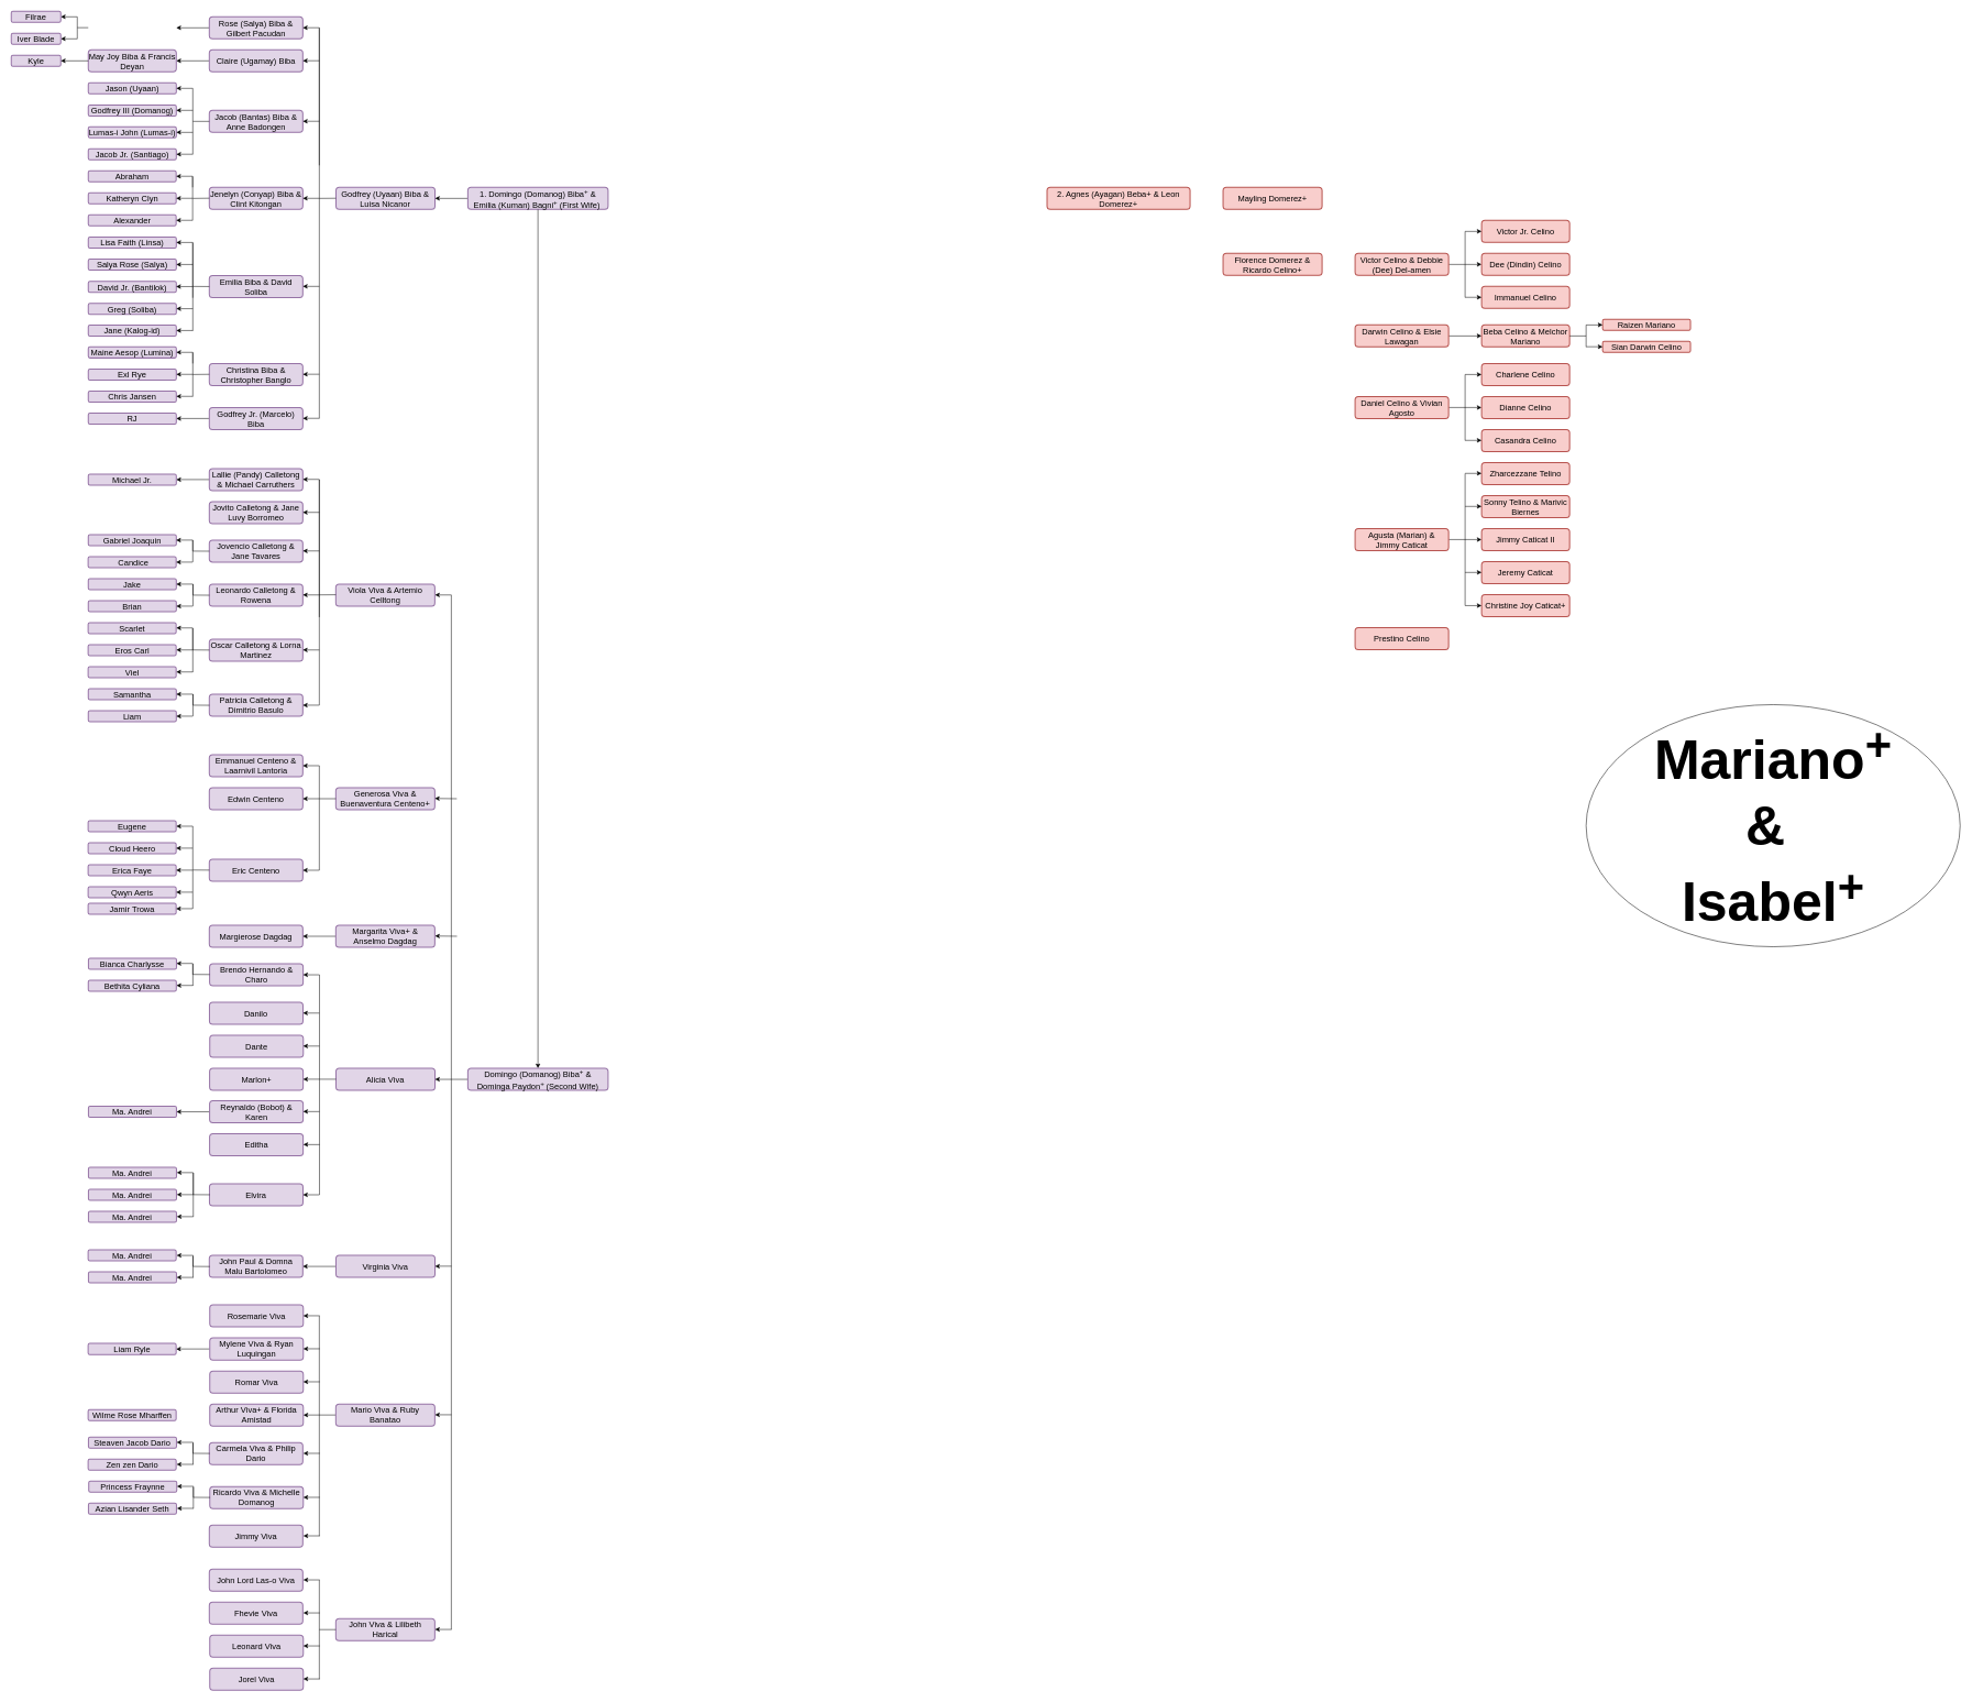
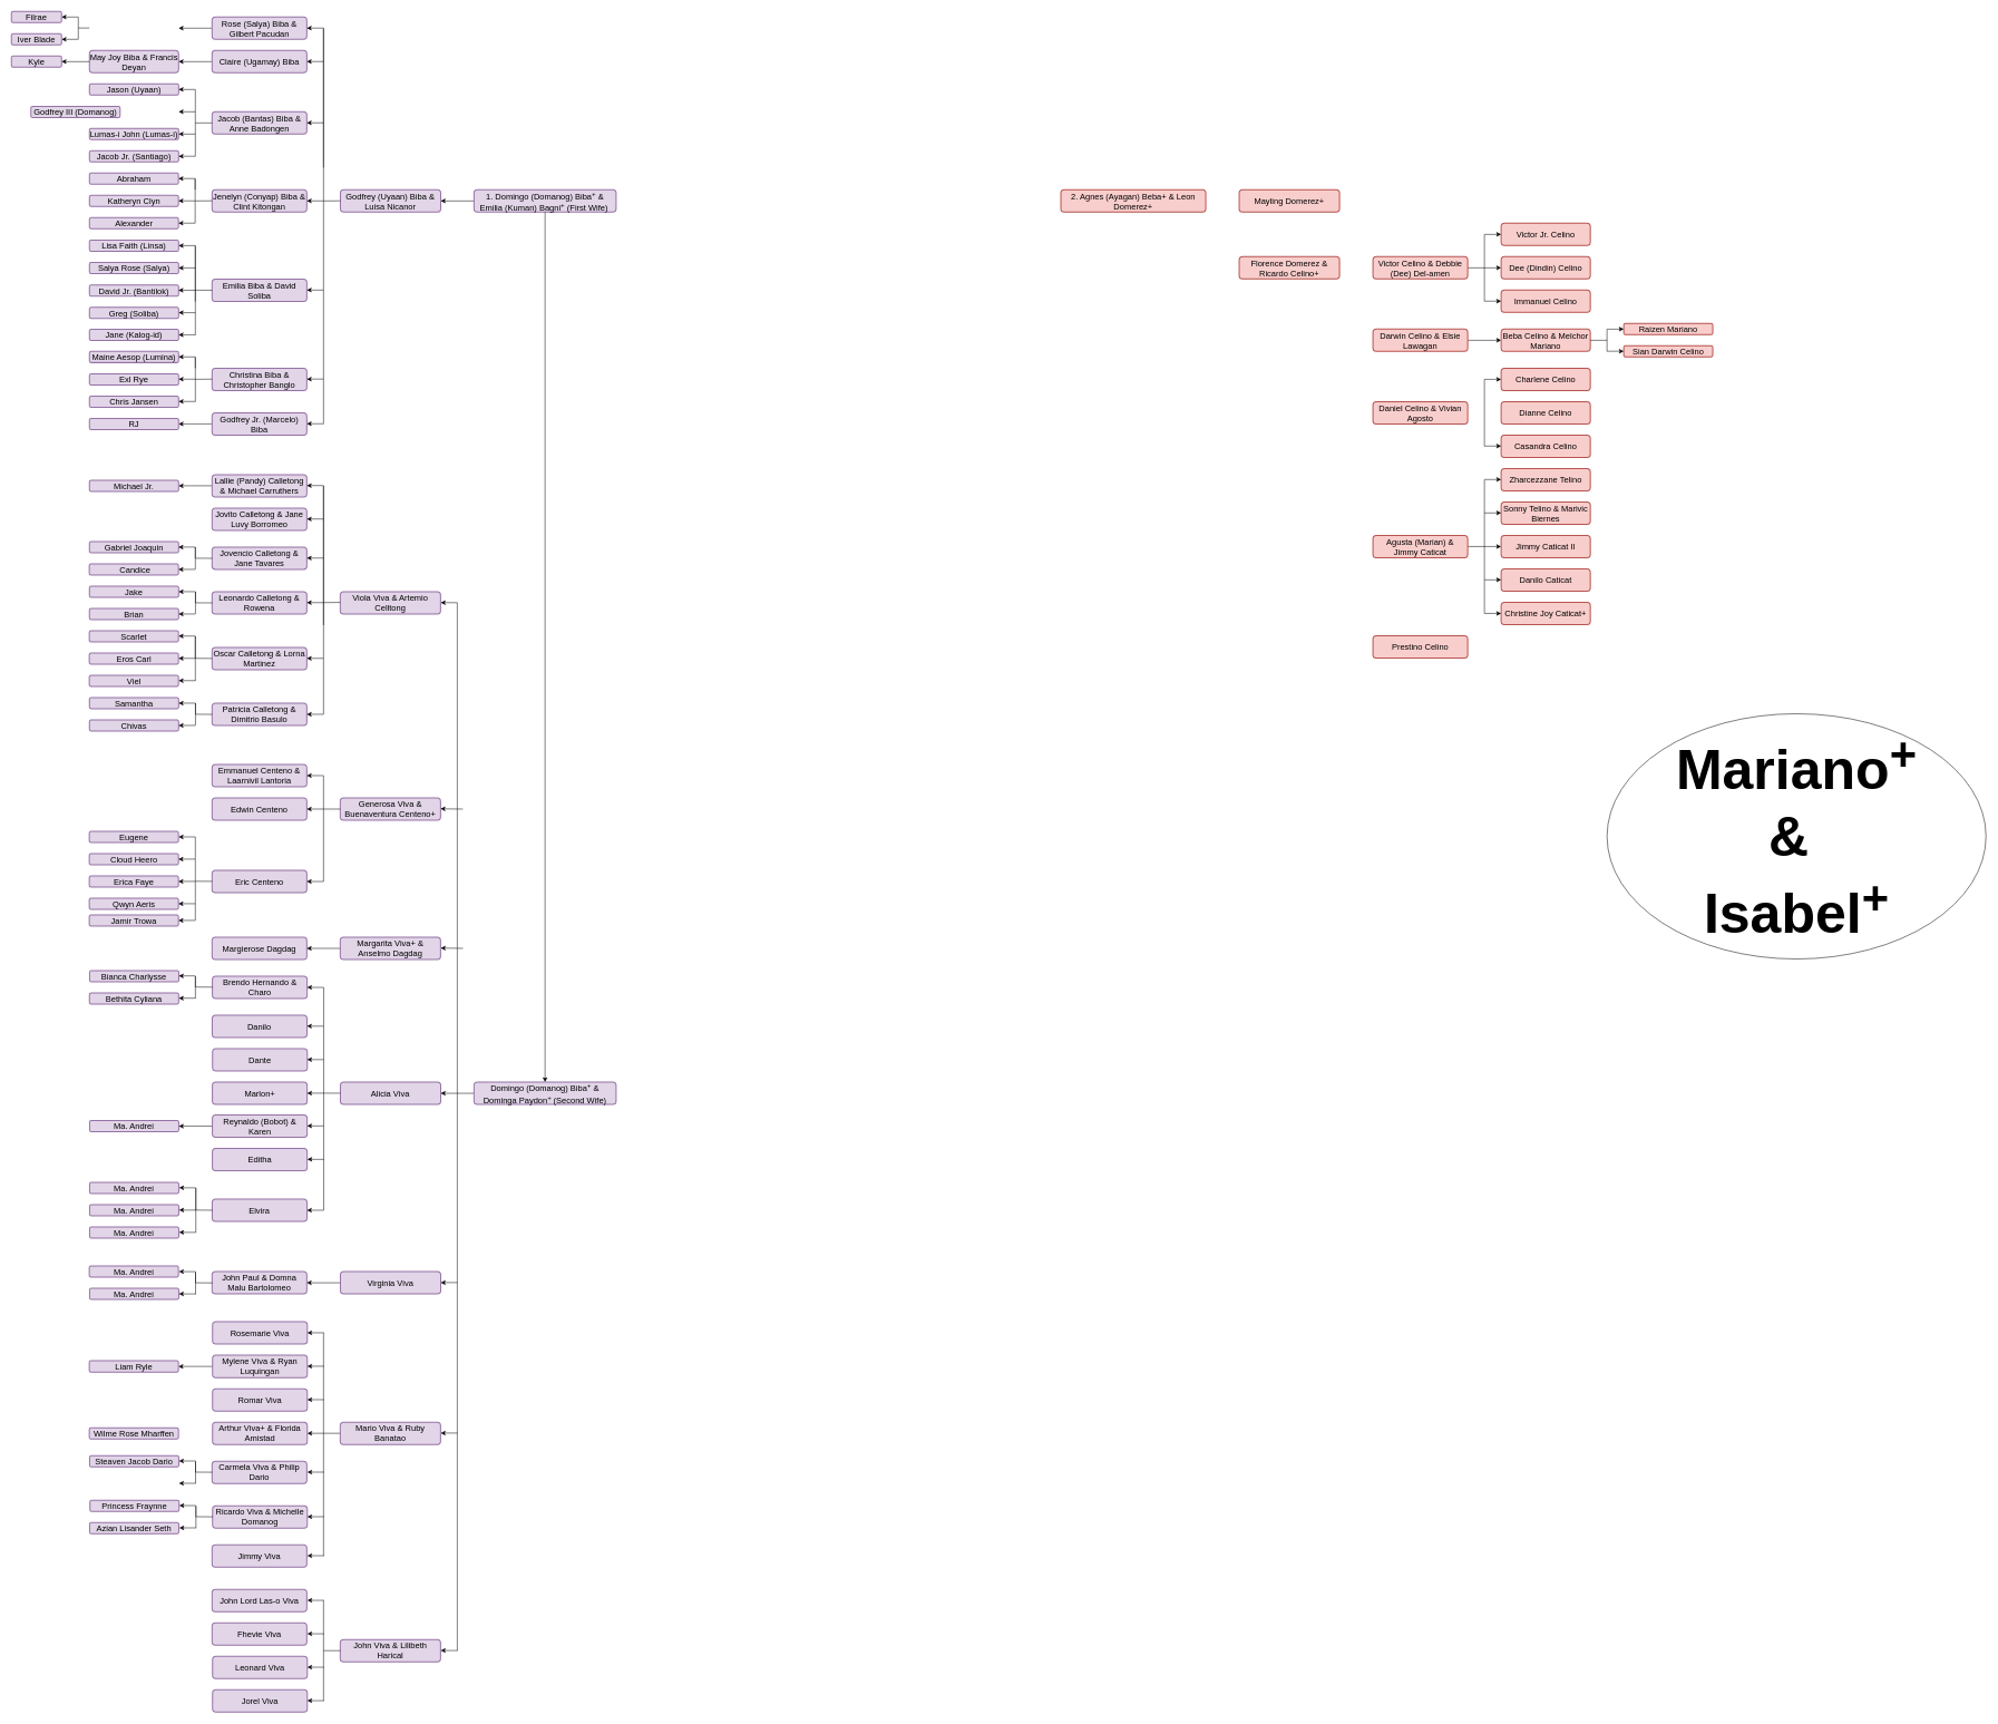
- <mxCell id="41" value="&lt;span&gt;Godfrey III (Domanog)&lt;/span&gt;" style="rounded=1;whiteSpace=wrap;html=1;fillColor=#e1d5e7;strokeColor=#9673a6;strokeWidth=2;fontSize=15;" vertex="1" parent="3"><mxGeometry x="140" y="170.38" width="160" height="20" as="geometry" /></mxCell>
+ <mxCell id="41" value="&lt;span&gt;Godfrey III (Domanog)&lt;/span&gt;" style="rounded=1;whiteSpace=wrap;html=1;fillColor=#e1d5e7;strokeColor=#9673a6;strokeWidth=2;fontSize=15;" vertex="1" parent="3"><mxGeometry x="35" y="170.38" width="160" height="20" as="geometry" /></mxCell>
- <mxCell id="257" value="" style="edgeStyle=orthogonalEdgeStyle;rounded=0;orthogonalLoop=1;jettySize=auto;html=1;fontFamily=Helvetica;fontSize=12;fontColor=default;" edge="1" parent="1" source="258" target="268"><mxGeometry relative="1" as="geometry" /></mxCell>
- <mxCell id="283" value="Jeremy Caticat" style="whiteSpace=wrap;html=1;rounded=1;fillColor=#f8cecc;strokeColor=#b85450;strokeWidth=2;fontSize=15;" vertex="1" parent="1"><mxGeometry x="2693" y="1020" width="160" height="40" as="geometry" /></mxCell>
+ <mxCell id="283" value="Danilo Caticat" style="whiteSpace=wrap;html=1;rounded=1;fillColor=#f8cecc;strokeColor=#b85450;strokeWidth=2;fontSize=15;" vertex="1" parent="1"><mxGeometry x="2693" y="1020" width="160" height="40" as="geometry" /></mxCell>
- <mxCell id="114" value="Liam" style="rounded=1;whiteSpace=wrap;html=1;fillColor=#e1d5e7;strokeColor=#9673a6;strokeWidth=2;fontSize=15;" vertex="1" parent="3"><mxGeometry x="140" y="1271" width="160" height="20" as="geometry" /></mxCell>
+ <mxCell id="114" value="Chivas" style="rounded=1;whiteSpace=wrap;html=1;fillColor=#e1d5e7;strokeColor=#9673a6;strokeWidth=2;fontSize=15;" vertex="1" parent="3"><mxGeometry x="140" y="1271" width="160" height="20" as="geometry" /></mxCell>
- <mxCell id="213" value="Zen zen Dario" style="rounded=1;whiteSpace=wrap;html=1;fillColor=#e1d5e7;strokeColor=#9673a6;strokeWidth=2;fontSize=15;" vertex="1" parent="3"><mxGeometry x="139.7" y="2631" width="160" height="20" as="geometry" /></mxCell>
